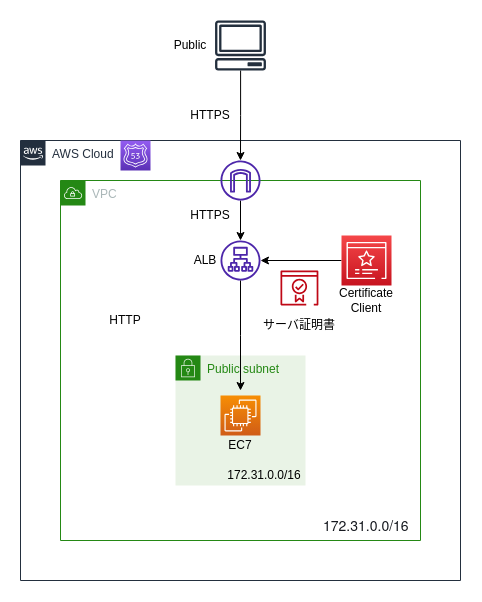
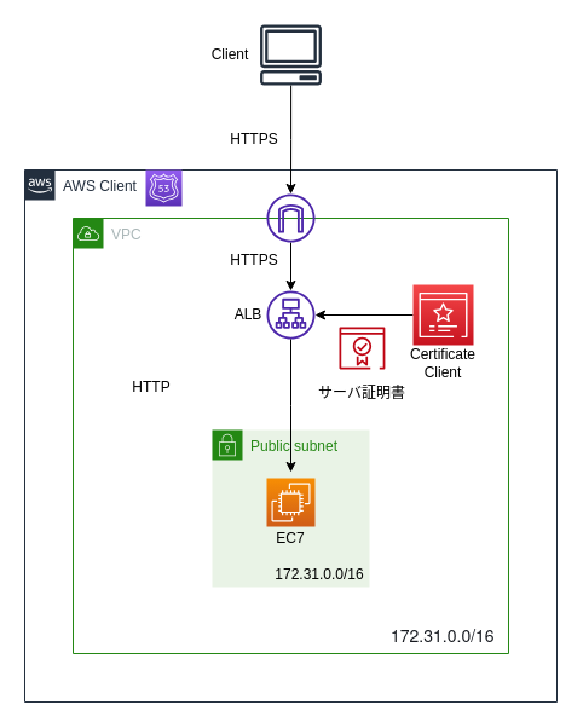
- <mxCell id="24" value="Public" style="text;html=1;strokeColor=none;fillColor=none;align=center;verticalAlign=middle;whiteSpace=wrap;rounded=0;" vertex="1" parent="1"><mxGeometry x="160" y="30" width="60" height="30" as="geometry" /></mxCell>
+ <mxCell id="24" value="Client" style="text;html=1;strokeColor=none;fillColor=none;align=center;verticalAlign=middle;whiteSpace=wrap;rounded=0;" vertex="1" parent="1"><mxGeometry x="160" y="30" width="60" height="30" as="geometry" /></mxCell>
- <mxCell id="2" value="AWS Cloud" style="points=[[0,0],[0.25,0],[0.5,0],[0.75,0],[1,0],[1,0.25],[1,0.5],[1,0.75],[1,1],[0.75,1],[0.5,1],[0.25,1],[0,1],[0,0.75],[0,0.5],[0,0.25]];outlineConnect=0;gradientColor=none;html=1;whiteSpace=wrap;fontSize=12;fontStyle=0;container=1;pointerEvents=0;collapsible=0;recursiveResize=0;shape=mxgraph.aws4.group;grIcon=mxgraph.aws4.group_aws_cloud_alt;strokeColor=#232F3E;fillColor=none;verticalAlign=top;align=left;spacingLeft=30;fontColor=#232F3E;dashed=0;" vertex="1" parent="1"><mxGeometry x="20" y="140" width="440" height="440" as="geometry" /></mxCell>
+ <mxCell id="2" value="AWS Client" style="points=[[0,0],[0.25,0],[0.5,0],[0.75,0],[1,0],[1,0.25],[1,0.5],[1,0.75],[1,1],[0.75,1],[0.5,1],[0.25,1],[0,1],[0,0.75],[0,0.5],[0,0.25]];outlineConnect=0;gradientColor=none;html=1;whiteSpace=wrap;fontSize=12;fontStyle=0;container=1;pointerEvents=0;collapsible=0;recursiveResize=0;shape=mxgraph.aws4.group;grIcon=mxgraph.aws4.group_aws_cloud_alt;strokeColor=#232F3E;fillColor=none;verticalAlign=top;align=left;spacingLeft=30;fontColor=#232F3E;dashed=0;" vertex="1" parent="1"><mxGeometry x="20" y="140" width="440" height="440" as="geometry" /></mxCell>
